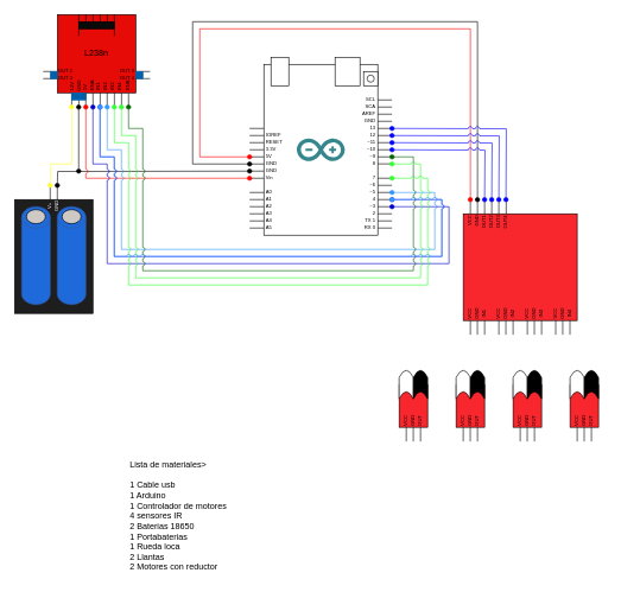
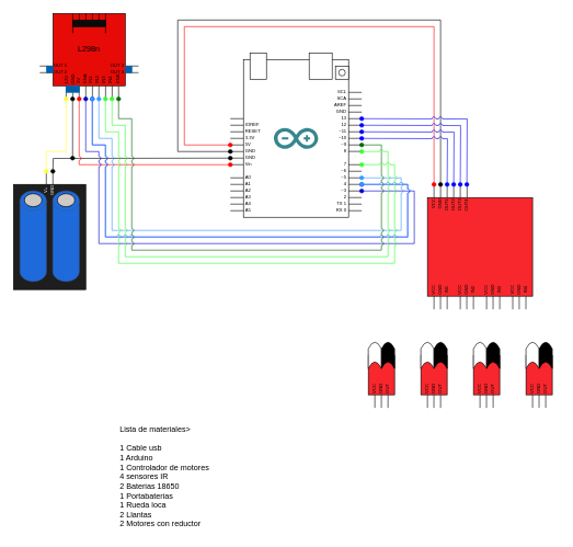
- <mxCell id="42" value="L238n" style="whiteSpace=wrap;html=1;aspect=fixed;fillColor=#e60b06;gradientColor=none;" parent="41" vertex="1"><mxGeometry x="20.17" width="110" height="110" as="geometry" /></mxCell>
+ <mxCell id="42" value="L298n" style="whiteSpace=wrap;html=1;aspect=fixed;fillColor=#e60b06;gradientColor=none;" parent="41" vertex="1"><mxGeometry x="20.17" width="110" height="110" as="geometry" /></mxCell>
